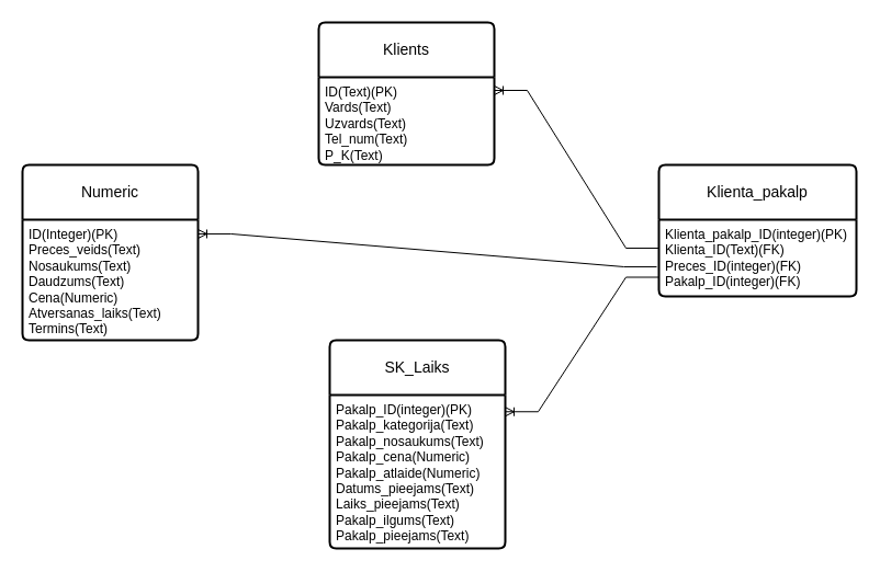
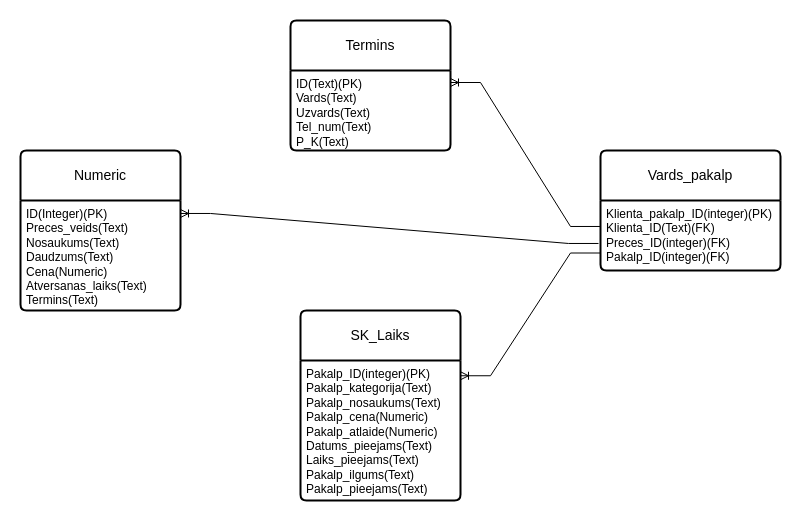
- <mxCell id="2" value="Klients" style="swimlane;childLayout=stackLayout;horizontal=1;startSize=50;horizontalStack=0;rounded=1;fontSize=14;fontStyle=0;strokeWidth=2;resizeParent=0;resizeLast=1;shadow=0;dashed=0;align=center;arcSize=4;whiteSpace=wrap;html=1;" parent="1" vertex="1"><mxGeometry x="290" y="20" width="160" height="130" as="geometry" /></mxCell>
+ <mxCell id="2" value="Termins" style="swimlane;childLayout=stackLayout;horizontal=1;startSize=50;horizontalStack=0;rounded=1;fontSize=14;fontStyle=0;strokeWidth=2;resizeParent=0;resizeLast=1;shadow=0;dashed=0;align=center;arcSize=4;whiteSpace=wrap;html=1;" parent="1" vertex="1"><mxGeometry x="290" y="20" width="160" height="130" as="geometry" /></mxCell>
- <mxCell id="8" value="Klienta_pakalp" style="swimlane;childLayout=stackLayout;horizontal=1;startSize=50;horizontalStack=0;rounded=1;fontSize=14;fontStyle=0;strokeWidth=2;resizeParent=0;resizeLast=1;shadow=0;dashed=0;align=center;arcSize=4;whiteSpace=wrap;html=1;" parent="1" vertex="1"><mxGeometry x="600" y="150" width="180" height="120" as="geometry" /></mxCell>
+ <mxCell id="8" value="Vards_pakalp" style="swimlane;childLayout=stackLayout;horizontal=1;startSize=50;horizontalStack=0;rounded=1;fontSize=14;fontStyle=0;strokeWidth=2;resizeParent=0;resizeLast=1;shadow=0;dashed=0;align=center;arcSize=4;whiteSpace=wrap;html=1;" parent="1" vertex="1"><mxGeometry x="600" y="150" width="180" height="120" as="geometry" /></mxCell>
